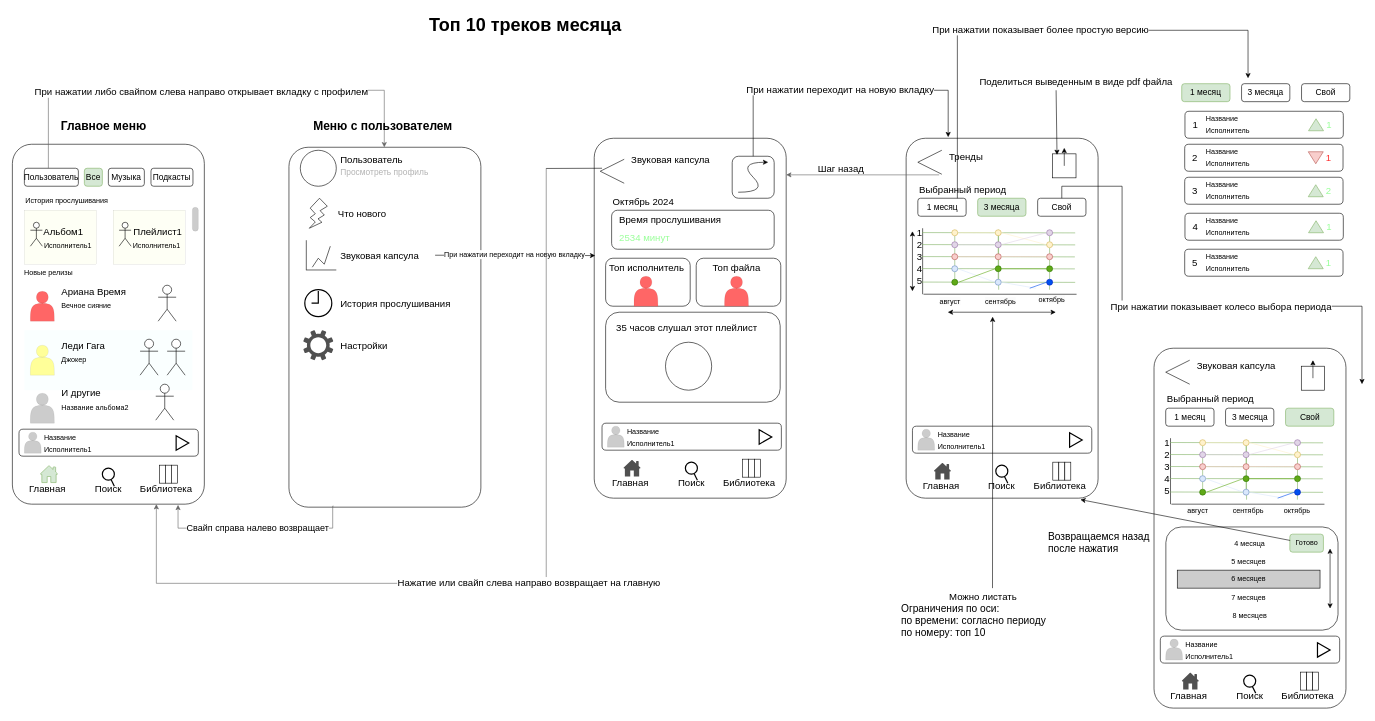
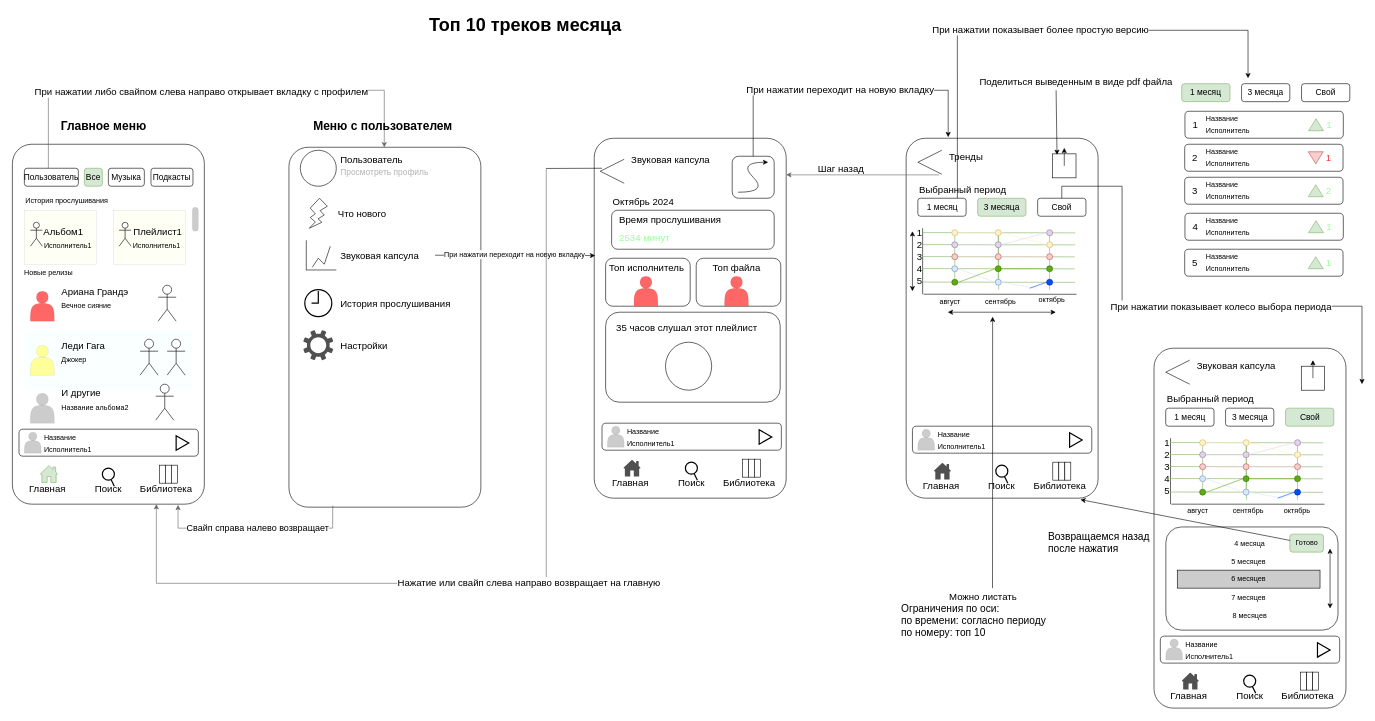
- <mxCell id="5" value="Ариана Время" style="text;html=1;strokeColor=none;fillColor=none;align=left;verticalAlign=middle;whiteSpace=wrap;rounded=0;strokeWidth=1;fontSize=16;" vertex="1" parent="1"><mxGeometry x="100" y="470" width="160" height="30" as="geometry" /></mxCell>
+ <mxCell id="5" value="Ариана Грандэ" style="text;html=1;strokeColor=none;fillColor=none;align=left;verticalAlign=middle;whiteSpace=wrap;rounded=0;strokeWidth=1;fontSize=16;" vertex="1" parent="1"><mxGeometry x="100" y="470" width="160" height="30" as="geometry" /></mxCell>
